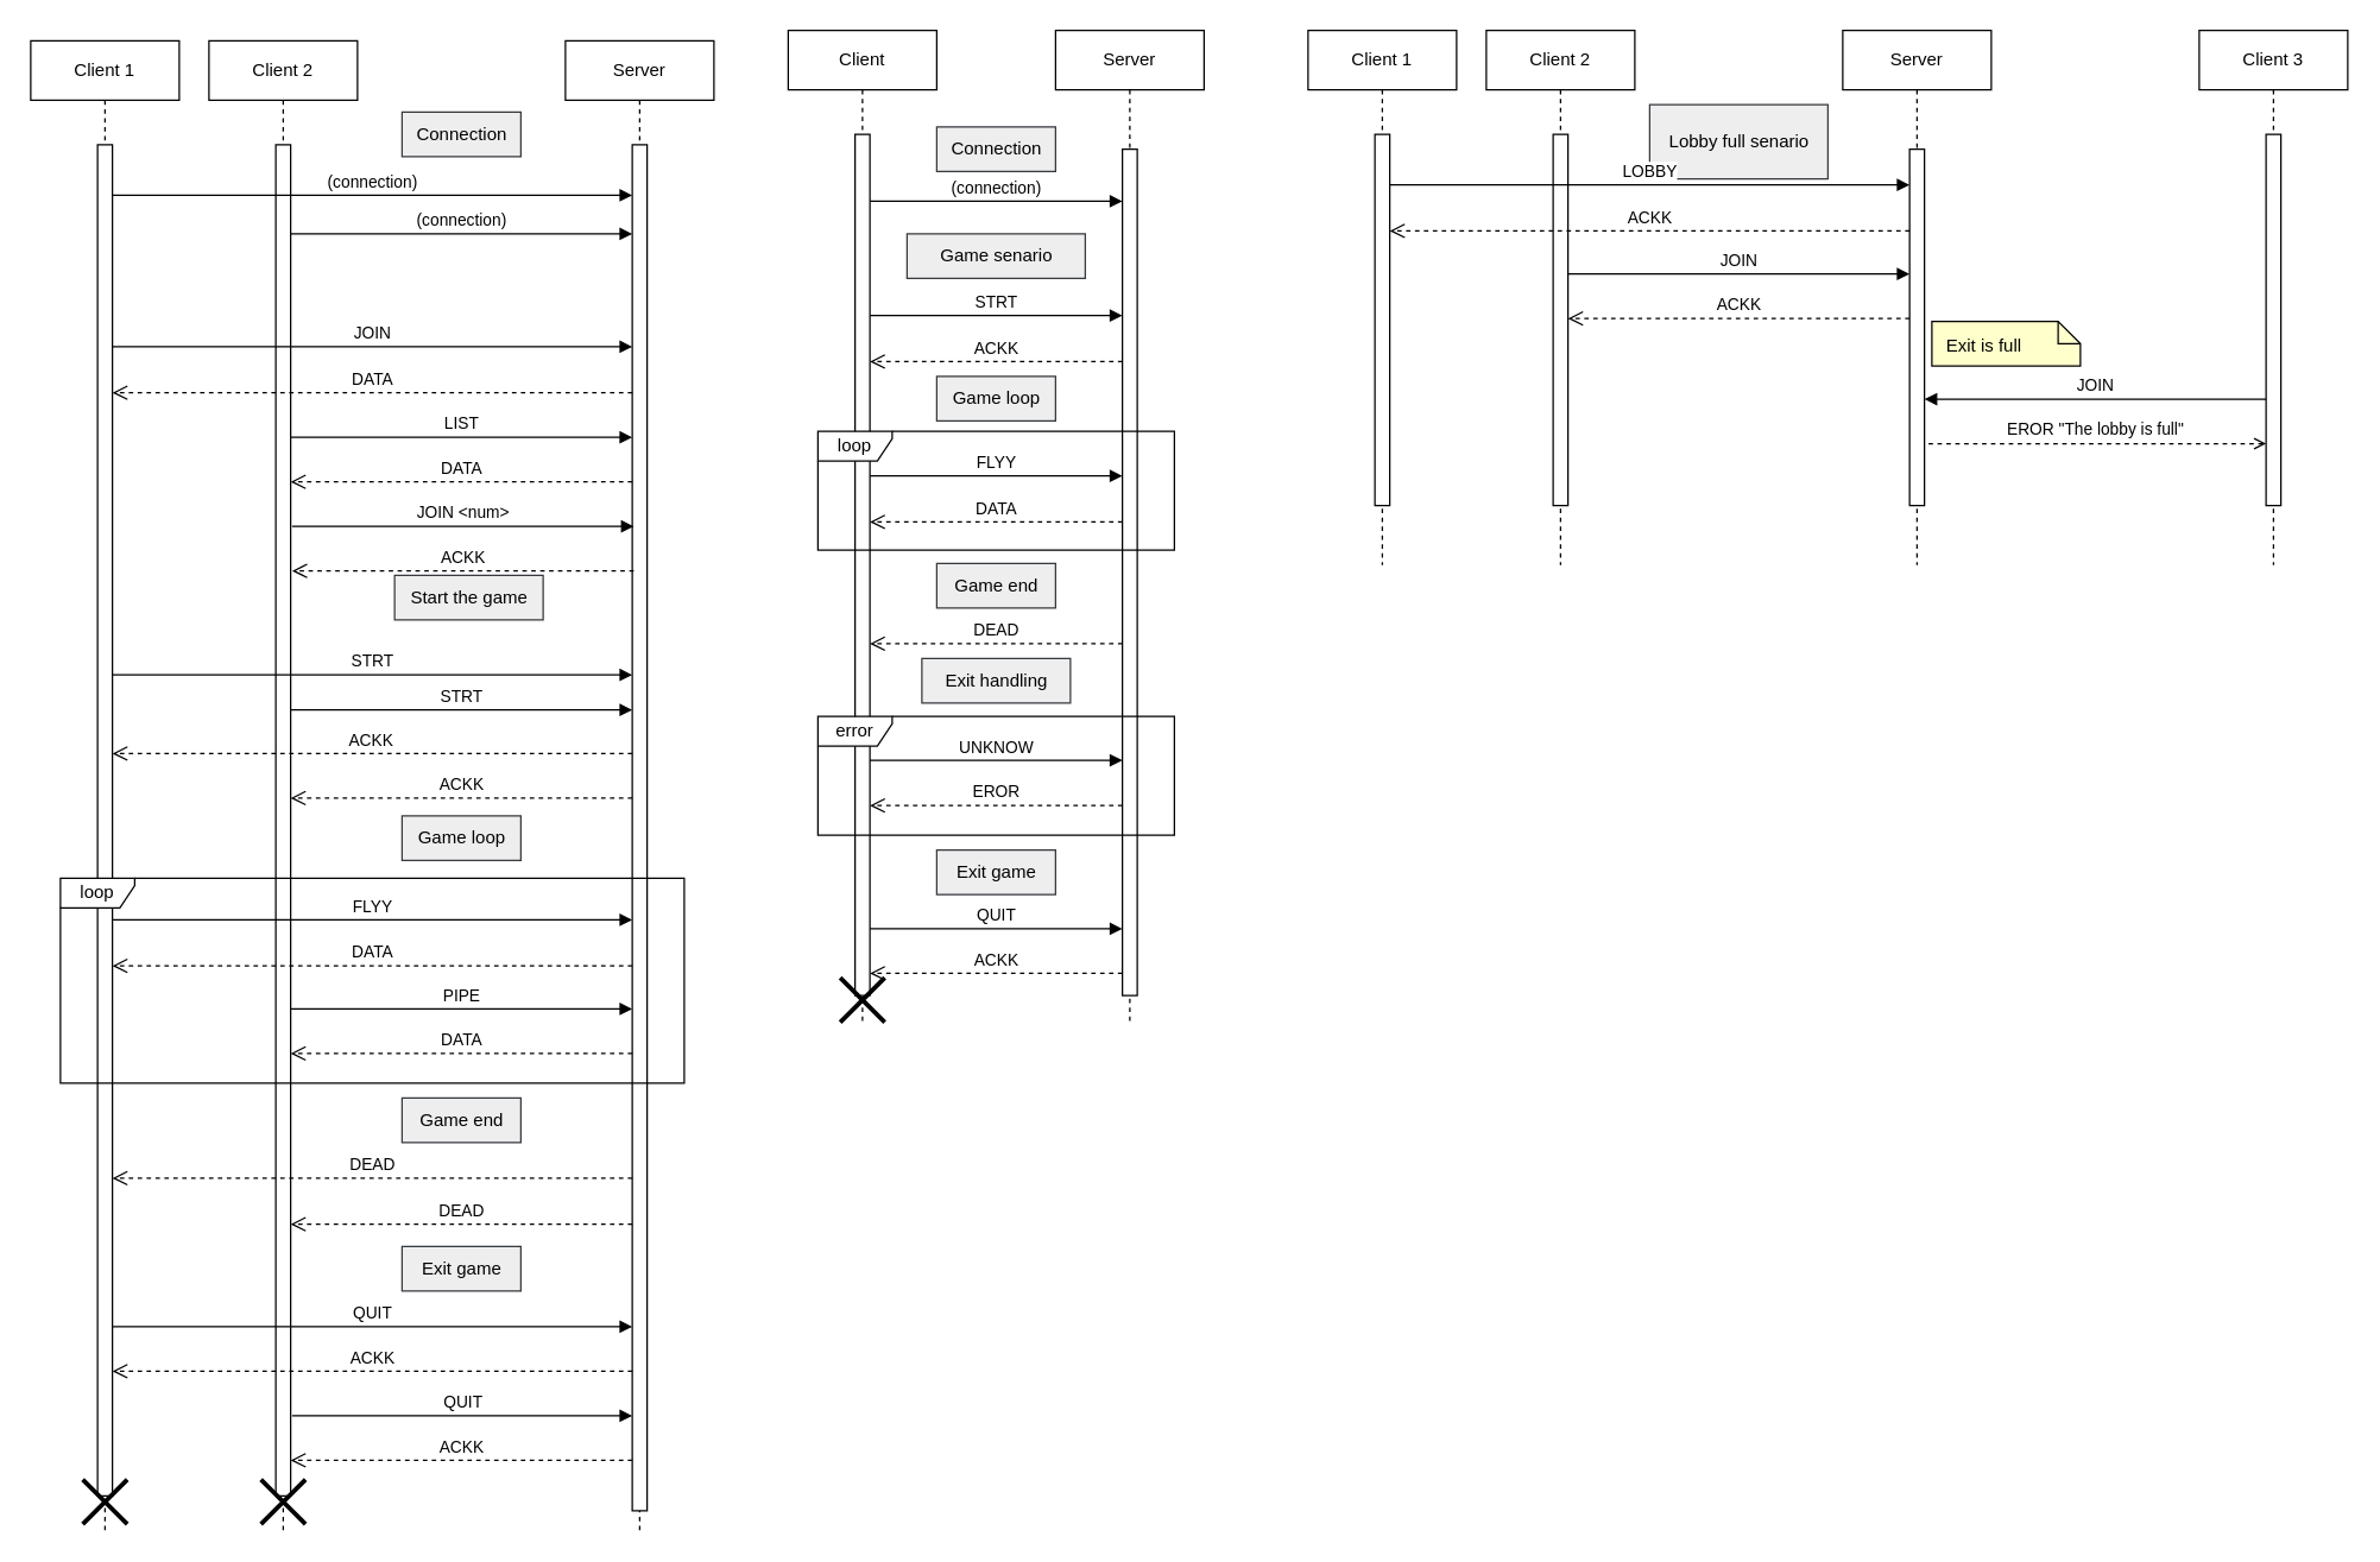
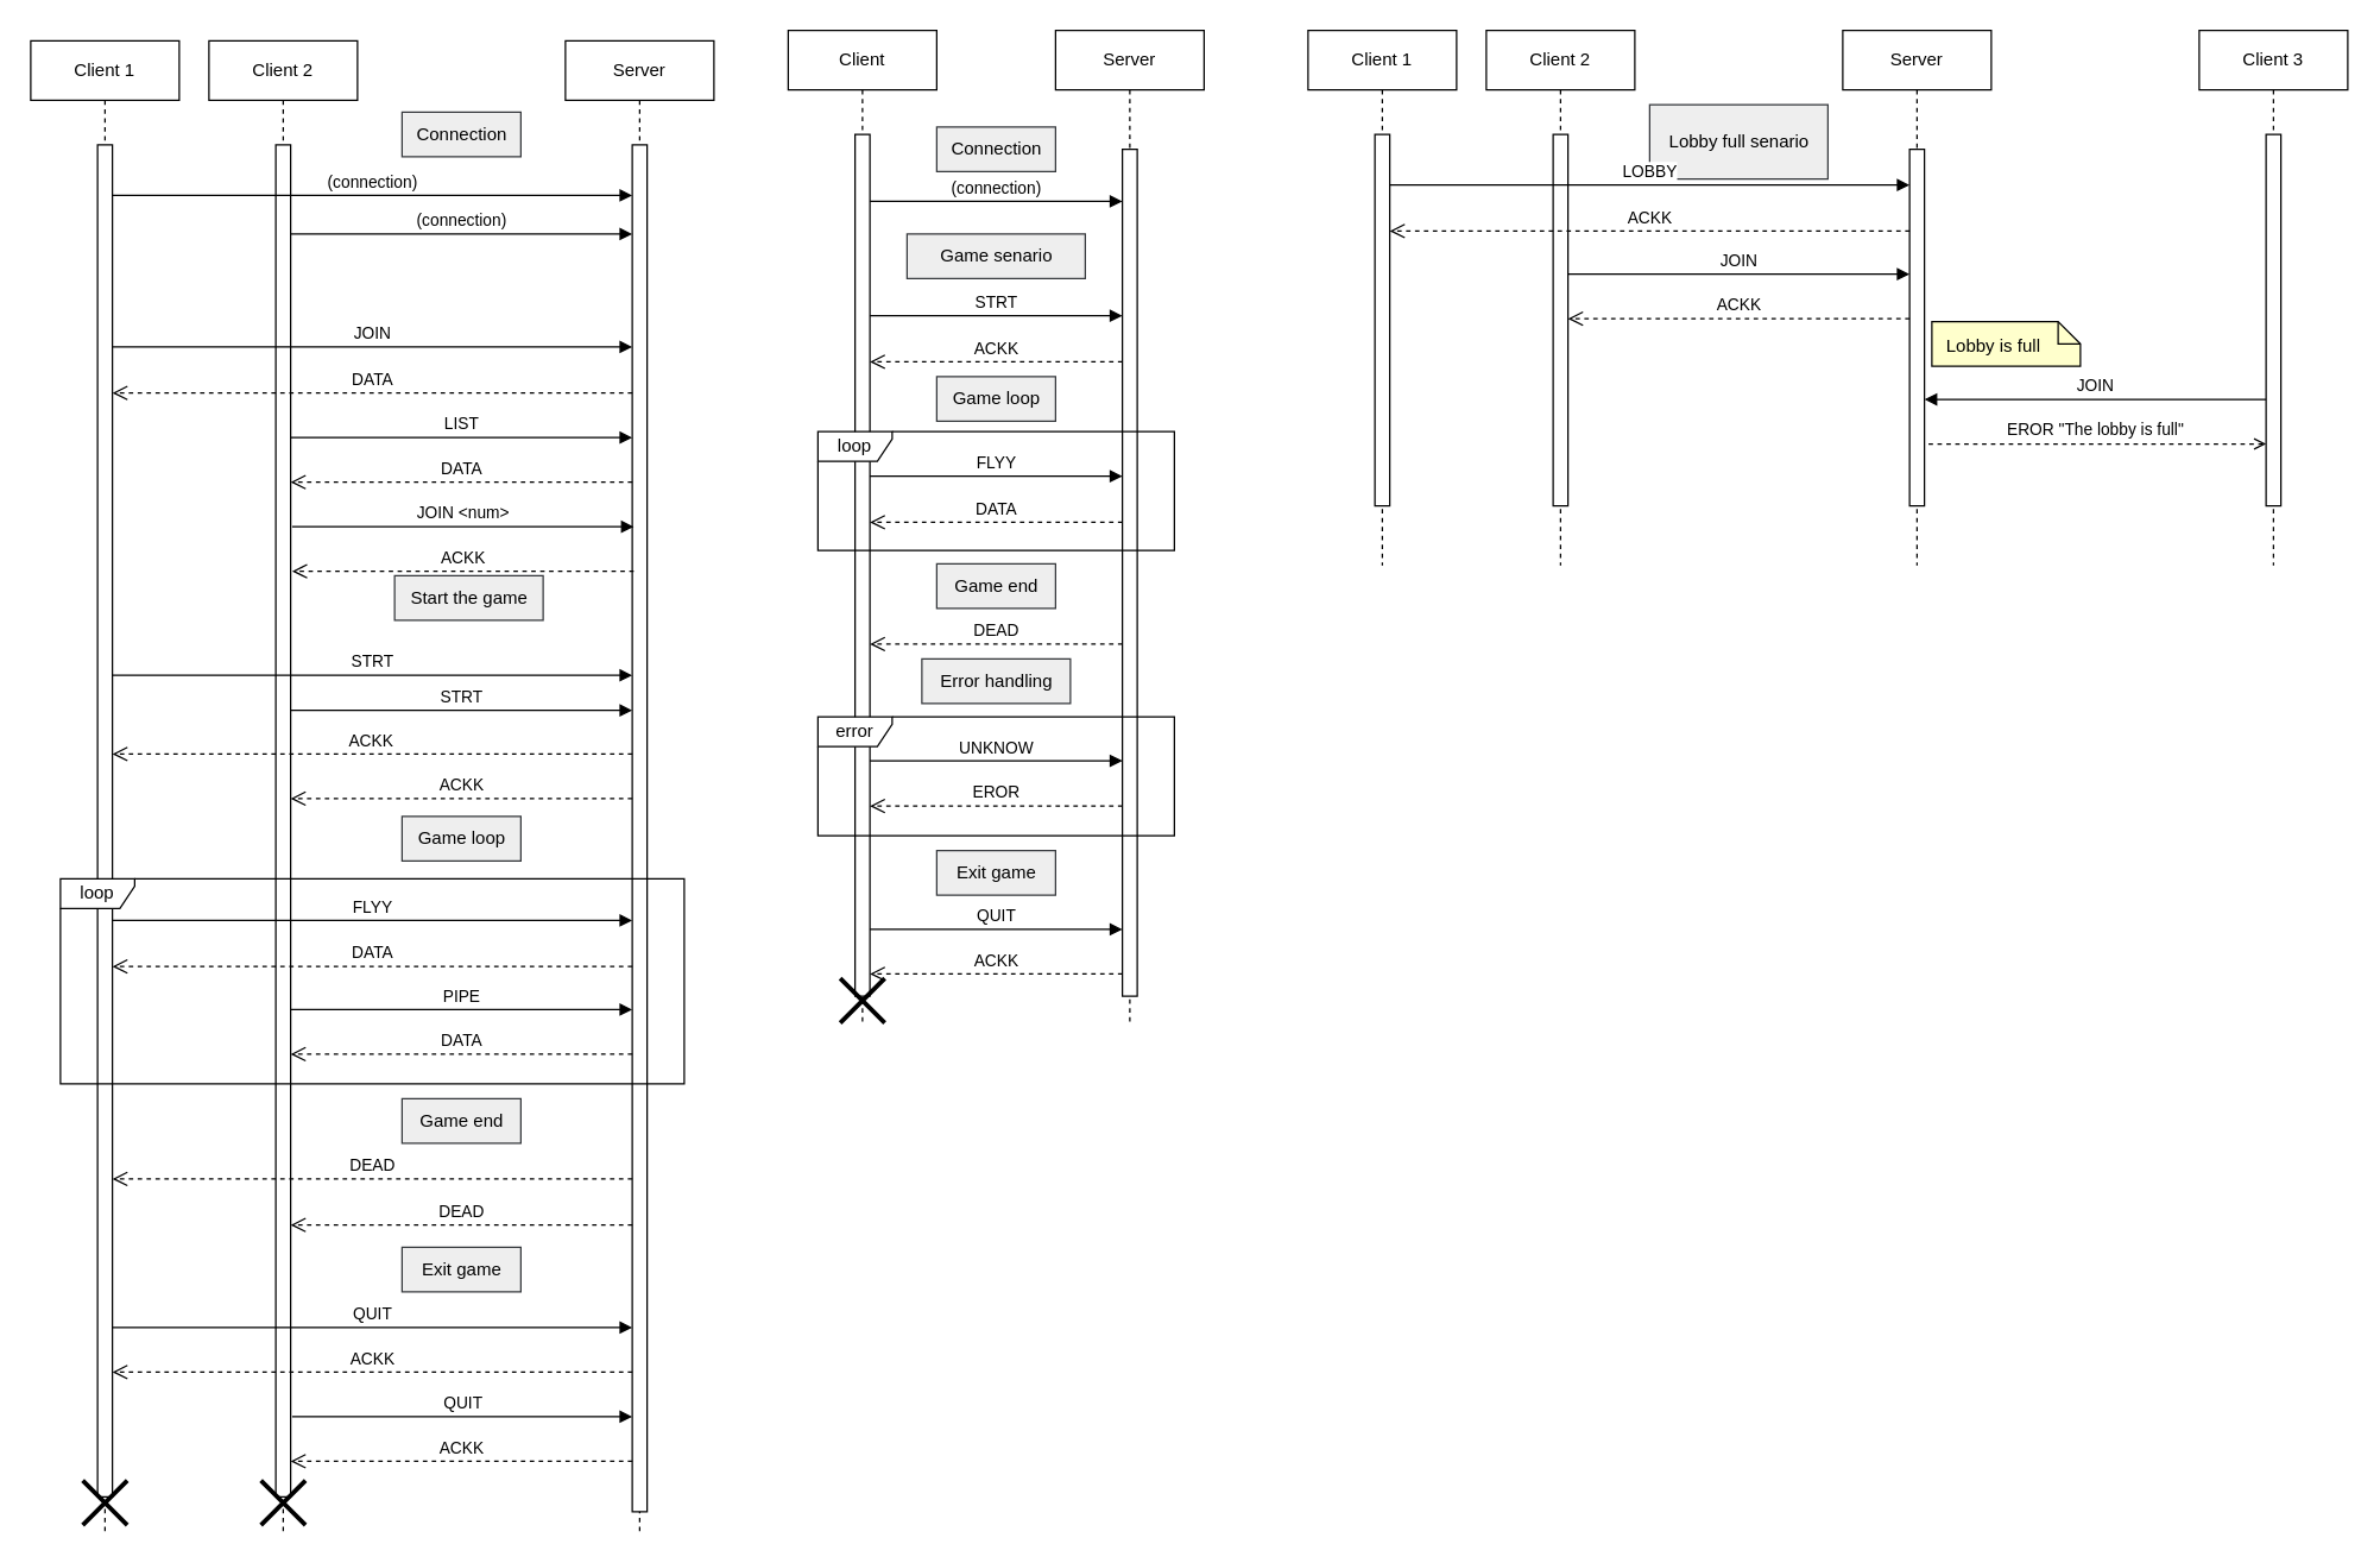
- <mxCell id="74" value="&lt;p style=&quot;margin:0px;margin-top:10px;margin-left:10px;text-align:left;&quot;&gt;Exit is full&lt;/p&gt;" style="shape=note;html=1;size=15;spacingLeft=5;align=left;html=1;overflow=fill;whiteSpace=wrap;align=center;fillColor=#FFFFCC;" parent="1" vertex="1"><mxGeometry x="1300" y="216" width="100" height="30" as="geometry" /></mxCell>
+ <mxCell id="74" value="&lt;p style=&quot;margin:0px;margin-top:10px;margin-left:10px;text-align:left;&quot;&gt;Lobby is full&lt;/p&gt;" style="shape=note;html=1;size=15;spacingLeft=5;align=left;html=1;overflow=fill;whiteSpace=wrap;align=center;fillColor=#FFFFCC;" parent="1" vertex="1"><mxGeometry x="1300" y="216" width="100" height="30" as="geometry" /></mxCell>
- <mxCell id="18" value="Exit handling" style="text;html=1;align=center;verticalAlign=middle;resizable=0;points=[];autosize=1;strokeColor=#36393d;fillColor=#eeeeee;" parent="1" vertex="1"><mxGeometry x="620" y="443" width="100" height="30" as="geometry" /></mxCell>
+ <mxCell id="18" value="Error handling" style="text;html=1;align=center;verticalAlign=middle;resizable=0;points=[];autosize=1;strokeColor=#36393d;fillColor=#eeeeee;" parent="1" vertex="1"><mxGeometry x="620" y="443" width="100" height="30" as="geometry" /></mxCell>
